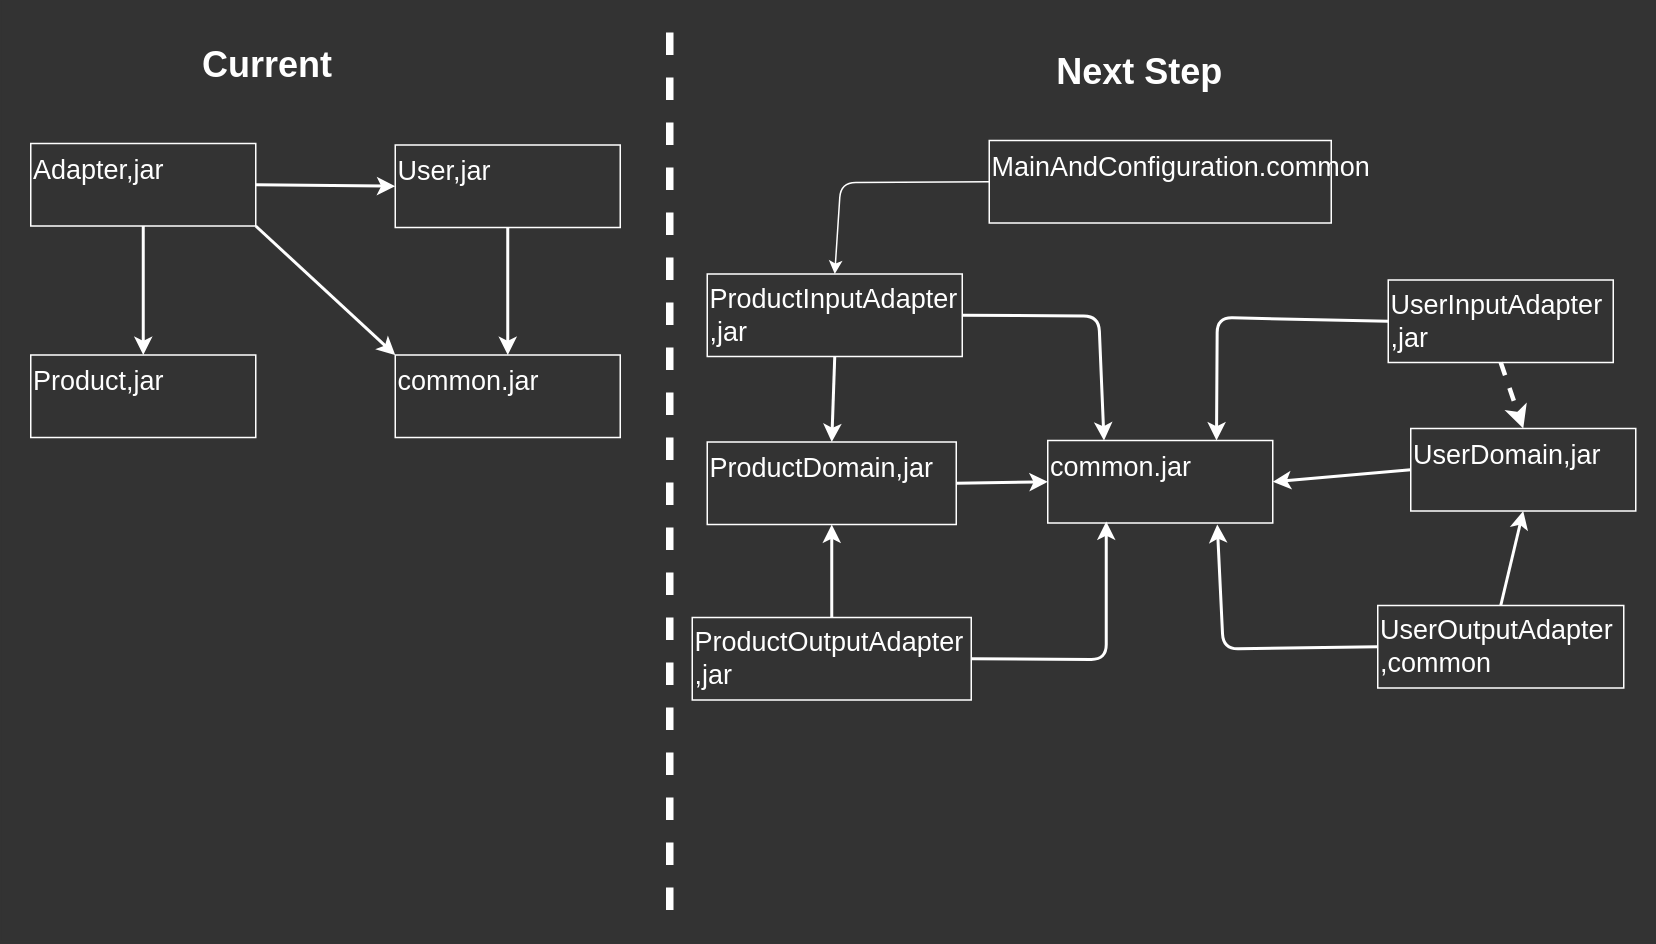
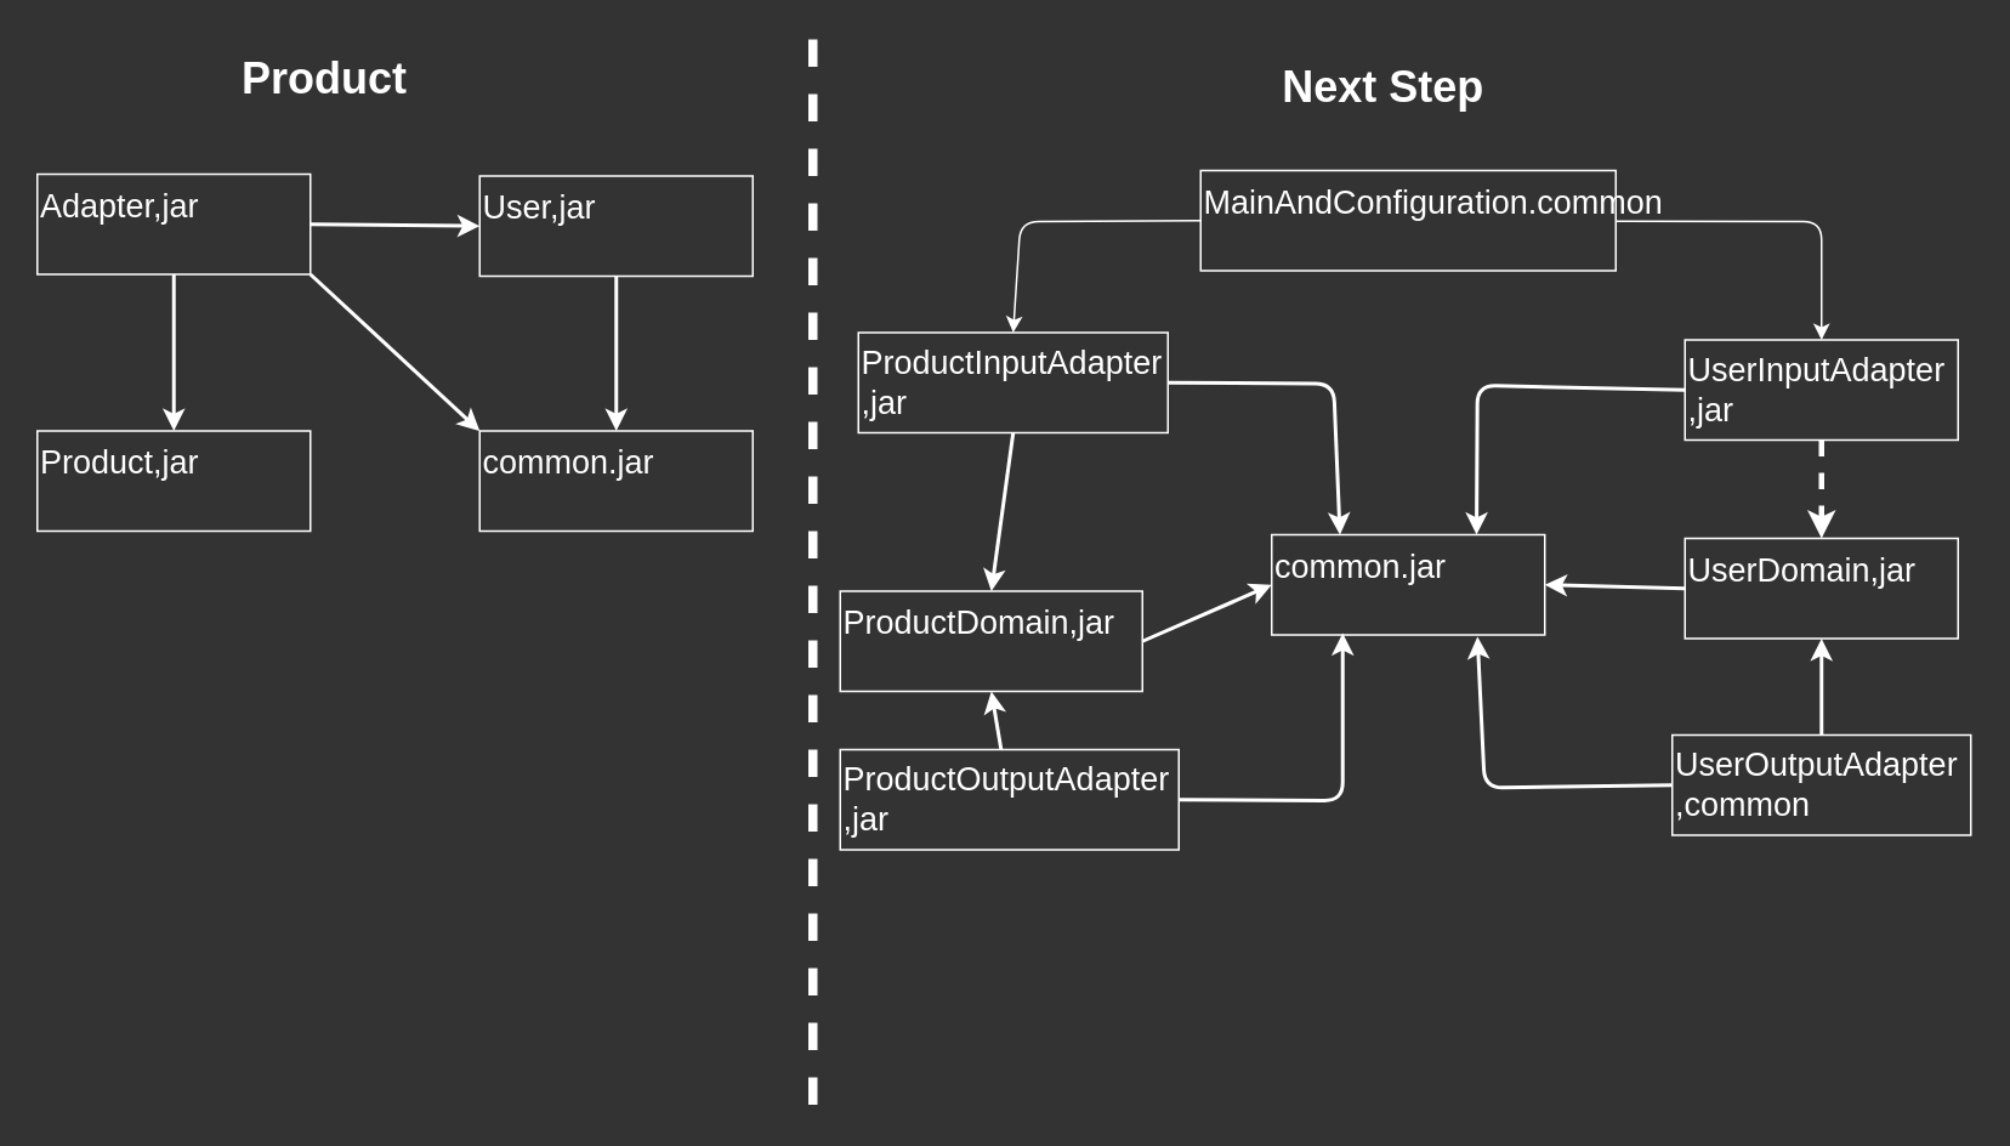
- <mxCell id="22" value="Current" style="text;strokeColor=none;fillColor=none;fontSize=24;fontStyle=1;verticalAlign=middle;align=center;fontColor=#FFFFFF;" vertex="1" parent="1"><mxGeometry x="128" y="20" width="100" height="40" as="geometry" /></mxCell>
+ <mxCell id="22" value="Product" style="text;strokeColor=none;fillColor=none;fontSize=24;fontStyle=1;verticalAlign=middle;align=center;fontColor=#FFFFFF;" vertex="1" parent="1"><mxGeometry x="128" y="20" width="100" height="40" as="geometry" /></mxCell>
+ <mxCell id="25" value="" style="edgeStyle=none;entryX=0.5;entryY=0;entryDx=0;entryDy=0;labelBackgroundColor=none;strokeColor=#FFFFFF;" edge="1" parent="1" source="26" target="12"><mxGeometry relative="1" as="geometry"><mxPoint x="1000" y="206" as="targetPoint" /><Array as="points"><mxPoint x="1000" y="121" /></Array></mxGeometry></mxCell>
- <mxCell id="14" value="UserDomain,jar" style="rounded=0;fillColor=none;strokeColor=#FFFFFF;fontColor=#FFFFFF;fontSize=18;align=left;verticalAlign=top;" vertex="1" parent="1"><mxGeometry x="940" y="285" width="150" height="55" as="geometry" /></mxCell>
+ <mxCell id="14" value="UserDomain,jar" style="rounded=0;fillColor=none;strokeColor=#FFFFFF;fontColor=#FFFFFF;fontSize=18;align=left;verticalAlign=top;" vertex="1" parent="1"><mxGeometry x="925" y="295" width="150" height="55" as="geometry" /></mxCell>
- <mxCell id="16" value="ProductDomain,jar" style="rounded=0;fillColor=none;strokeColor=#FFFFFF;fontColor=#FFFFFF;fontSize=18;align=left;verticalAlign=top;" vertex="1" parent="1"><mxGeometry x="471" y="294" width="166" height="55" as="geometry" /></mxCell>
+ <mxCell id="16" value="ProductDomain,jar" style="rounded=0;fillColor=none;strokeColor=#FFFFFF;fontColor=#FFFFFF;fontSize=18;align=left;verticalAlign=top;" vertex="1" parent="1"><mxGeometry x="461" y="324" width="166" height="55" as="geometry" /></mxCell>
